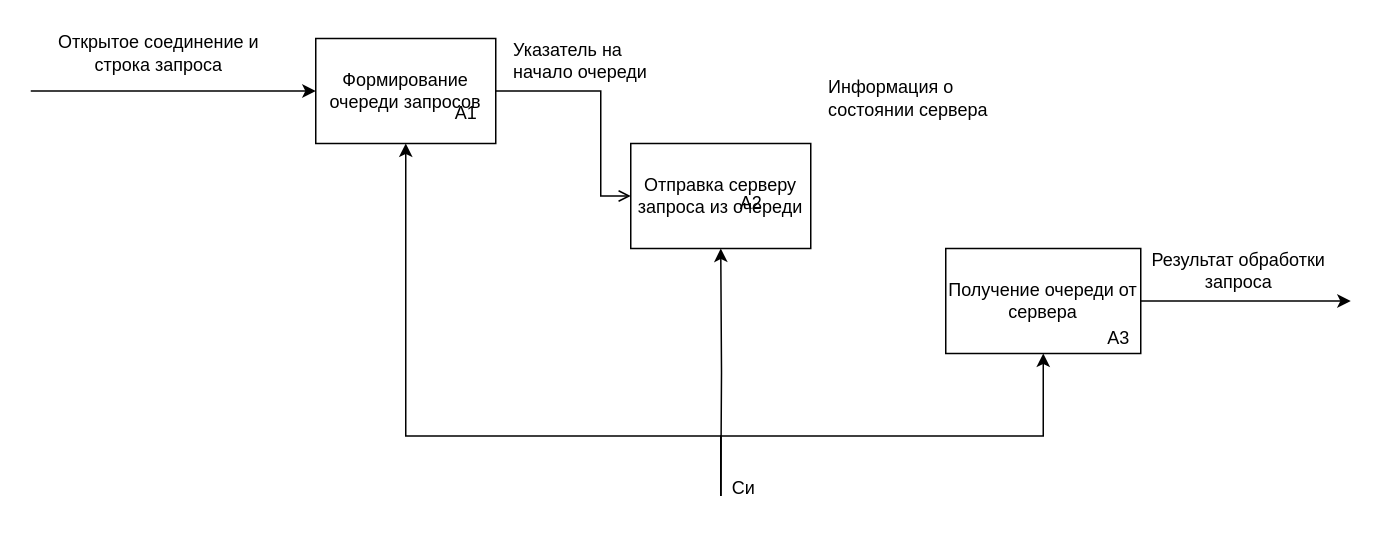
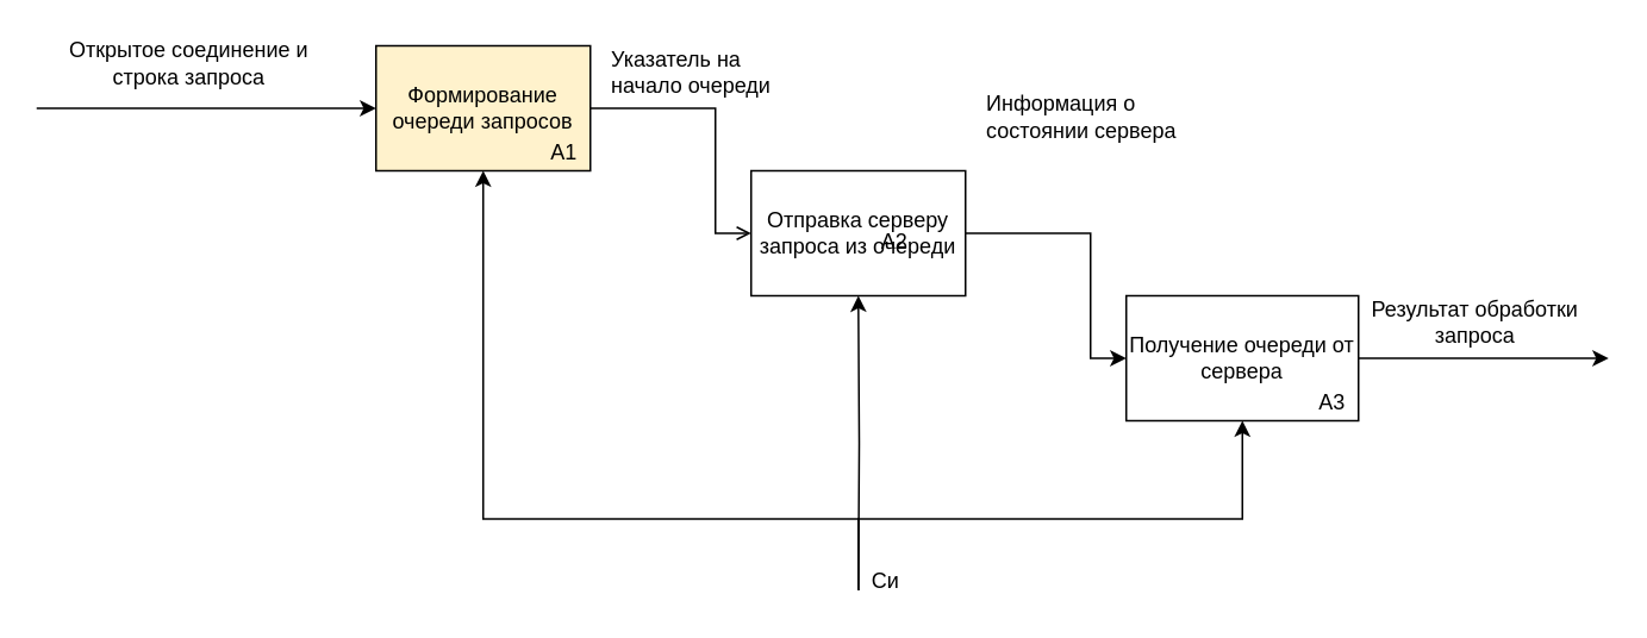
- <mxCell id="4" value="Формирование очереди запросов" style="rounded=0;whiteSpace=wrap;html=1;" vertex="1" parent="1"><mxGeometry x="210" y="25" width="120" height="70" as="geometry" /></mxCell>
+ <mxCell id="4" value="Формирование очереди запросов" style="rounded=0;whiteSpace=wrap;html=1;fillColor=#fff2cc;" vertex="1" parent="1"><mxGeometry x="210" y="25" width="120" height="70" as="geometry" /></mxCell>
- <mxCell id="7" value="А1" style="text;html=1;align=center;verticalAlign=middle;resizable=0;points=[];autosize=1;strokeColor=none;fillColor=none;" vertex="1" parent="1"><mxGeometry x="295" y="65" width="30" height="20" as="geometry" /></mxCell>
+ <mxCell id="7" value="А1" style="text;html=1;align=center;verticalAlign=middle;resizable=0;points=[];autosize=1;strokeColor=none;fillColor=none;" vertex="1" parent="1"><mxGeometry x="300" y="75" width="30" height="20" as="geometry" /></mxCell>
+ <mxCell id="8" style="edgeStyle=orthogonalEdgeStyle;rounded=0;orthogonalLoop=1;jettySize=auto;html=1;exitX=1;exitY=0.5;exitDx=0;exitDy=0;entryX=0;entryY=0.5;entryDx=0;entryDy=0;" edge="1" parent="1" source="9" target="2"><mxGeometry relative="1" as="geometry"><mxPoint x="630" y="200" as="targetPoint" /><Array as="points"><mxPoint x="610" y="130" /><mxPoint x="610" y="200" /><mxPoint x="630" y="200" /></Array></mxGeometry></mxCell>
